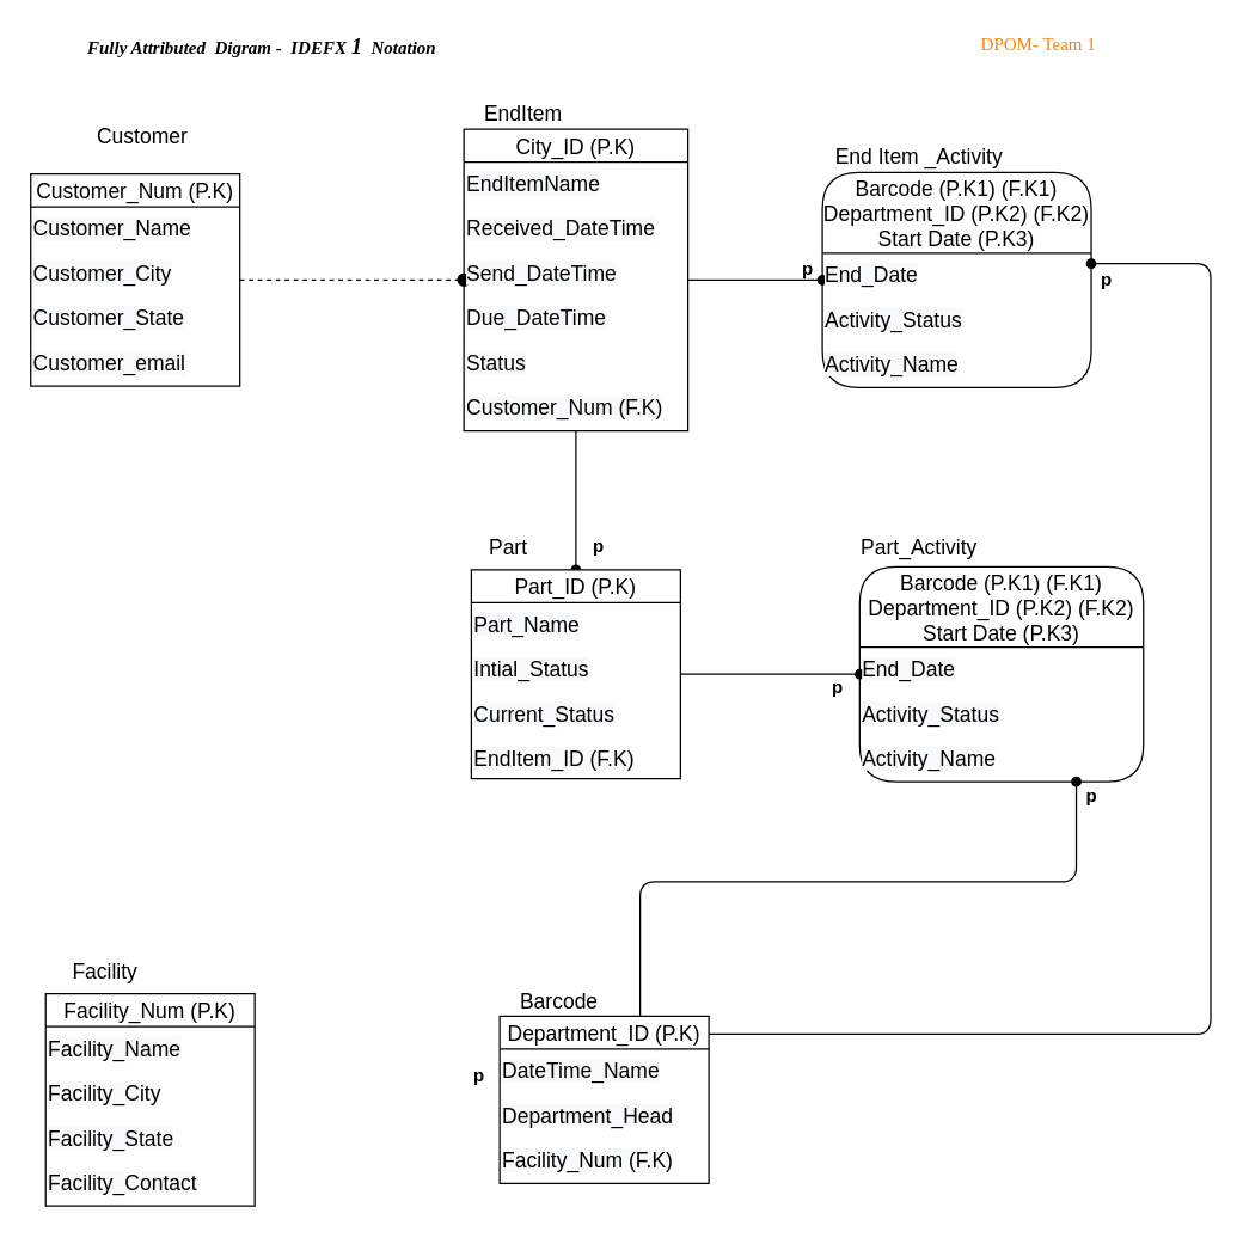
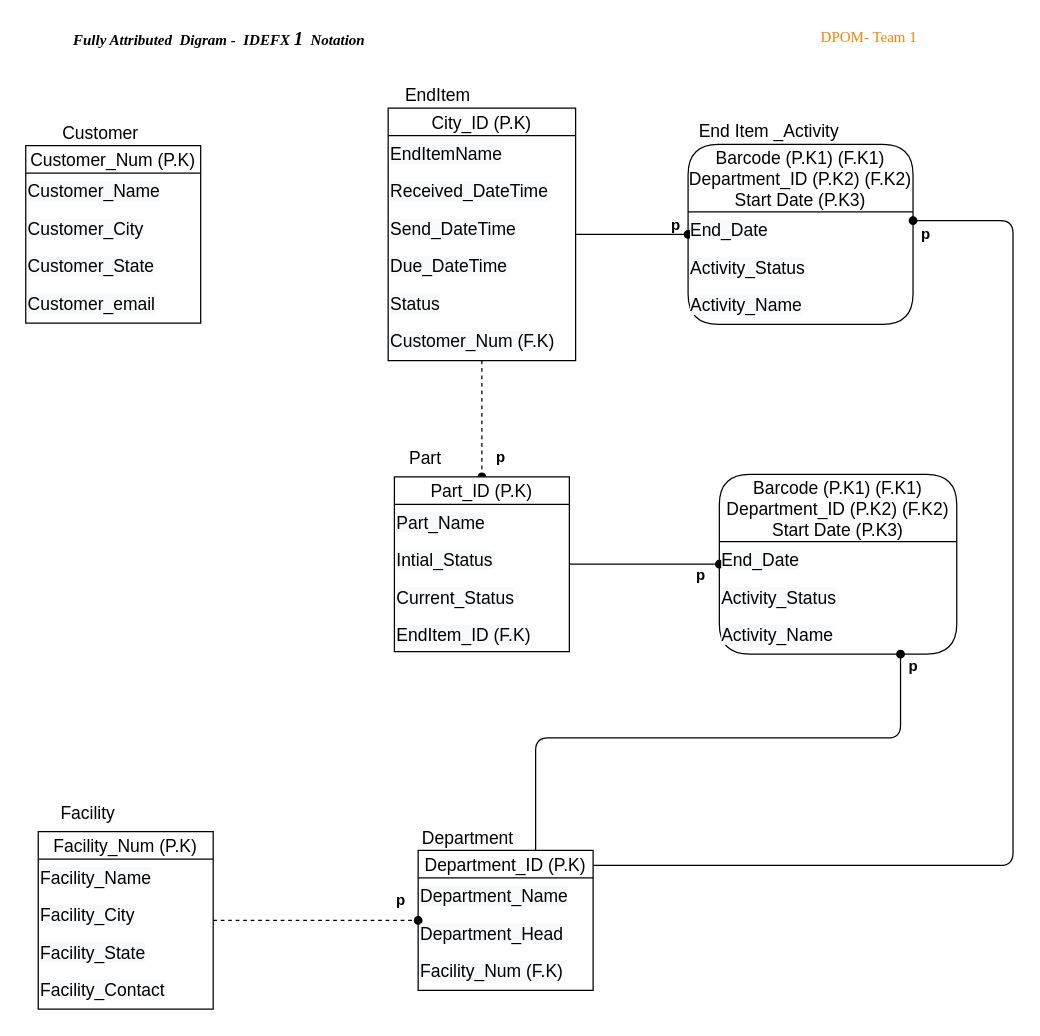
- <mxCell id="2" value="&lt;span style=&quot;font-family: &amp;quot;helvetica&amp;quot; ; font-size: 14px&quot;&gt;Customer&lt;/span&gt;" style="text;html=1;strokeColor=none;fillColor=none;align=center;verticalAlign=middle;whiteSpace=wrap;rounded=0;fontFamily=Georgia;fontColor=#000000;" vertex="1" parent="1"><mxGeometry x="55" y="81" width="80" height="20" as="geometry" /></mxCell>
+ <mxCell id="2" value="&lt;span style=&quot;font-family: &amp;quot;helvetica&amp;quot; ; font-size: 14px&quot;&gt;Customer&lt;/span&gt;" style="text;html=1;strokeColor=none;fillColor=none;align=center;verticalAlign=middle;whiteSpace=wrap;rounded=0;fontFamily=Georgia;fontColor=#000000;" vertex="1" parent="1"><mxGeometry x="40" y="96" width="80" height="20" as="geometry" /></mxCell>
- <mxCell id="7" value="" style="endArrow=oval;startArrow=none;shadow=0;strokeWidth=1;endSize=8;startSize=8;startFill=0;endFill=1;dashed=1;" edge="1" parent="1" source="25" target="18"><mxGeometry width="100" height="100" relative="1" as="geometry"><mxPoint x="170" y="313.5" as="sourcePoint" /><mxPoint x="320" y="313.5" as="targetPoint" /></mxGeometry></mxCell>
- <mxCell id="10" value="" style="fontSize=12;html=1;endArrow=oval;startArrow=none;startFill=0;endFill=1;dashed=0;" edge="1" parent="1" source="18" target="50"><mxGeometry width="100" height="100" relative="1" as="geometry"><mxPoint x="390" y="342" as="sourcePoint" /><mxPoint x="390" y="480" as="targetPoint" /></mxGeometry></mxCell>
+ <mxCell id="10" value="" style="fontSize=12;html=1;endArrow=oval;startArrow=none;startFill=0;endFill=1;dashed=1;" edge="1" parent="1" source="18" target="50"><mxGeometry width="100" height="100" relative="1" as="geometry"><mxPoint x="390" y="342" as="sourcePoint" /><mxPoint x="390" y="480" as="targetPoint" /></mxGeometry></mxCell>
- <mxCell id="11" value="&lt;span style=&quot;font-family: &amp;#34;helvetica&amp;#34; ; font-size: 14px&quot;&gt;Part_Activity&lt;/span&gt;" style="text;html=1;strokeColor=none;fillColor=none;align=center;verticalAlign=middle;whiteSpace=wrap;rounded=0;fontFamily=Georgia;fontColor=#000000;" vertex="1" parent="1"><mxGeometry x="575" y="356" width="80" height="20" as="geometry" /></mxCell>
- <mxCell id="6" value="&lt;span style=&quot;font-family: &amp;#34;helvetica&amp;#34; ; font-size: 14px&quot;&gt;Barcode&lt;/span&gt;" style="text;html=1;strokeColor=none;fillColor=none;align=center;verticalAlign=middle;whiteSpace=wrap;rounded=0;fontFamily=Georgia;fontColor=#000000;" vertex="1" parent="1"><mxGeometry x="334" y="660" width="80" height="20" as="geometry" /></mxCell>
+ <mxCell id="6" value="&lt;span style=&quot;font-family: &amp;#34;helvetica&amp;#34; ; font-size: 14px&quot;&gt;Department&lt;/span&gt;" style="text;html=1;strokeColor=none;fillColor=none;align=center;verticalAlign=middle;whiteSpace=wrap;rounded=0;fontFamily=Georgia;fontColor=#000000;" vertex="1" parent="1"><mxGeometry x="334" y="660" width="80" height="20" as="geometry" /></mxCell>
- <mxCell id="38" value="&lt;span style=&quot;font-family: &amp;#34;helvetica&amp;#34; ; font-size: 14px ; font-style: normal ; font-weight: 400 ; letter-spacing: normal ; text-align: center ; text-indent: 0px ; text-transform: none ; word-spacing: 0px ; background-color: rgb(248 , 249 , 250) ; float: none ; display: inline&quot;&gt;DateTime_Name&lt;/span&gt;" style="text;whiteSpace=wrap;html=1;" vertex="1" parent="37"><mxGeometry y="22" width="140" height="30" as="geometry" /></mxCell>
+ <mxCell id="38" value="&lt;span style=&quot;font-family: &amp;#34;helvetica&amp;#34; ; font-size: 14px ; font-style: normal ; font-weight: 400 ; letter-spacing: normal ; text-align: center ; text-indent: 0px ; text-transform: none ; word-spacing: 0px ; background-color: rgb(248 , 249 , 250) ; float: none ; display: inline&quot;&gt;Department_Name&lt;/span&gt;" style="text;whiteSpace=wrap;html=1;" vertex="1" parent="37"><mxGeometry y="22" width="140" height="30" as="geometry" /></mxCell>
+ <mxCell id="13" value="" style="fontSize=12;html=1;endArrow=oval;startArrow=none;startFill=0;endFill=1;dashed=1;" edge="1" parent="1" source="41" target="37"><mxGeometry width="100" height="100" relative="1" as="geometry"><mxPoint x="180" y="690" as="sourcePoint" /><mxPoint x="334" y="690" as="targetPoint" /></mxGeometry></mxCell>
